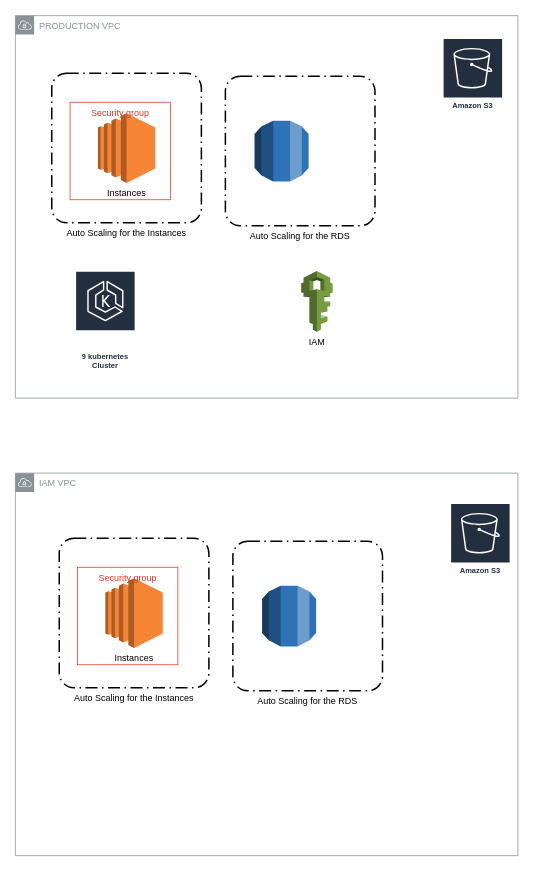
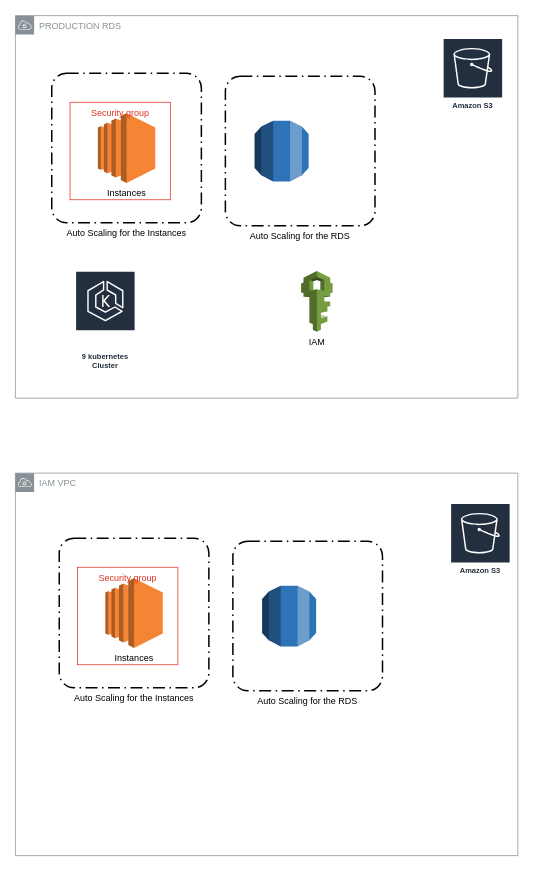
- <mxCell id="2" value="PRODUCTION VPC" style="sketch=0;outlineConnect=0;gradientColor=none;html=1;whiteSpace=wrap;fontSize=12;fontStyle=0;shape=mxgraph.aws4.group;grIcon=mxgraph.aws4.group_vpc;strokeColor=#879196;fillColor=none;verticalAlign=top;align=left;spacingLeft=30;fontColor=#879196;dashed=0;" vertex="1" parent="1"><mxGeometry x="20" y="20" width="670" height="510" as="geometry" /></mxCell>
+ <mxCell id="2" value="PRODUCTION RDS" style="sketch=0;outlineConnect=0;gradientColor=none;html=1;whiteSpace=wrap;fontSize=12;fontStyle=0;shape=mxgraph.aws4.group;grIcon=mxgraph.aws4.group_vpc;strokeColor=#879196;fillColor=none;verticalAlign=top;align=left;spacingLeft=30;fontColor=#879196;dashed=0;" vertex="1" parent="1"><mxGeometry x="20" y="20" width="670" height="510" as="geometry" /></mxCell>
